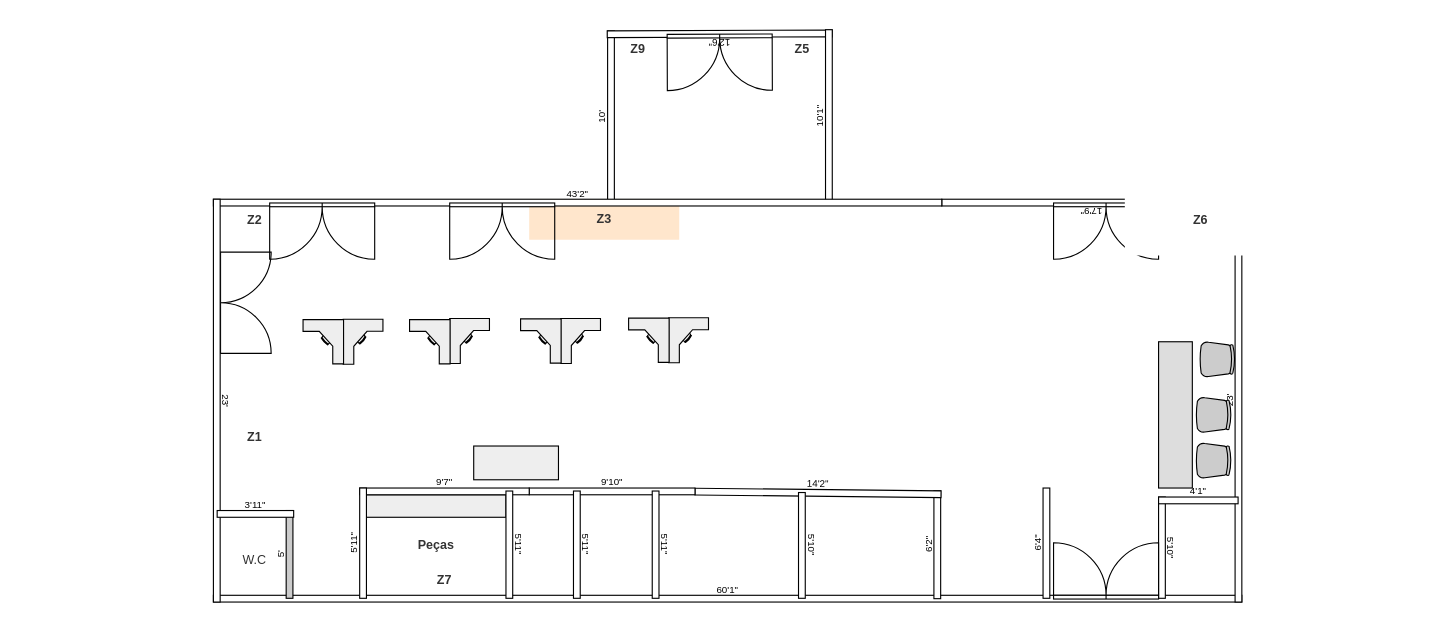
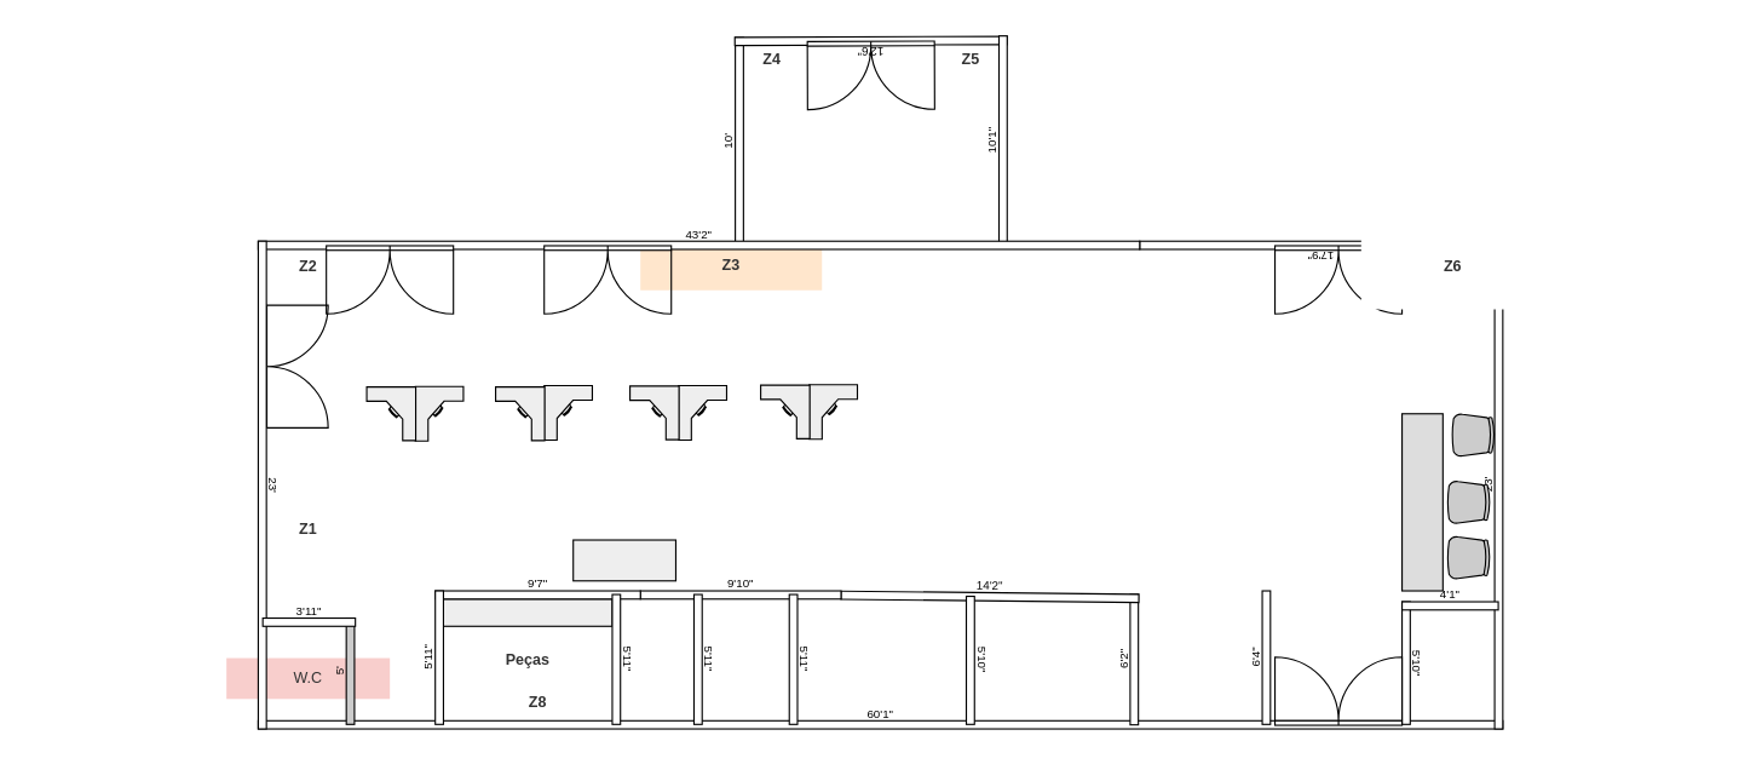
- <mxCell id="2" value="Z9" style="html=1;overflow=block;blockSpacing=1;whiteSpace=wrap;fontSize=16.7;fontColor=#333333;fontStyle=1;spacing=0;fillColor=#ffffff;strokeWidth=1.5;strokeColor=none;lucidId=X87.eVQ~IeXN;" parent="1" vertex="1"><mxGeometry x="749" y="20" width="202" height="91" as="geometry" /></mxCell>
+ <mxCell id="2" value="Z4" style="html=1;overflow=block;blockSpacing=1;whiteSpace=wrap;fontSize=16.7;fontColor=#333333;fontStyle=1;spacing=0;fillColor=#ffffff;strokeWidth=1.5;strokeColor=none;lucidId=X87.eVQ~IeXN;" parent="1" vertex="1"><mxGeometry x="749" y="20" width="202" height="91" as="geometry" /></mxCell>
- <mxCell id="9" value="W.C" style="html=1;overflow=block;blockSpacing=1;whiteSpace=wrap;fontSize=16.7;fontColor=#333333;spacing=0;fillColor=#ffffff;strokeWidth=1.5;strokeColor=none;lucidId=1L7.8-3x2xtw;" parent="1" vertex="1"><mxGeometry x="249" y="724" width="180" height="45" as="geometry" /></mxCell>
+ <mxCell id="9" value="W.C" style="html=1;overflow=block;blockSpacing=1;whiteSpace=wrap;fontSize=16.7;fontColor=#333333;spacing=0;fillColor=#f8cecc;strokeWidth=1.5;strokeColor=none;lucidId=1L7.8-3x2xtw;" parent="1" vertex="1"><mxGeometry x="249" y="724" width="180" height="45" as="geometry" /></mxCell>
- <mxCell id="5" value="&lt;div style=&quot;display: flex; justify-content: center; text-align: center; align-items: baseline; font-size: 0; line-height: 1.25;margin-top: -2px;&quot;&gt;&lt;span&gt;&lt;span style=&quot;font-size:16.7px;color:#333333;font-weight: bold;&quot;&gt;Z7&lt;/span&gt;&lt;span style=&quot;font-size:16px;color:#000000;&quot;&gt;  &lt;/span&gt;&lt;/span&gt;&lt;/div&gt;" style="html=1;overflow=block;blockSpacing=1;whiteSpace=wrap;fontSize=13;spacing=0;fillColor=#ffffff;strokeWidth=1.5;strokeColor=none;lucidId=z-7.LpCekuqr;" parent="1" vertex="1"><mxGeometry x="491" y="728" width="202" height="91" as="geometry" /></mxCell>
+ <mxCell id="5" value="&lt;div style=&quot;display: flex; justify-content: center; text-align: center; align-items: baseline; font-size: 0; line-height: 1.25;margin-top: -2px;&quot;&gt;&lt;span&gt;&lt;span style=&quot;font-size:16.7px;color:#333333;font-weight: bold;&quot;&gt;Z8&lt;/span&gt;&lt;span style=&quot;font-size:16px;color:#000000;&quot;&gt;  &lt;/span&gt;&lt;/span&gt;&lt;/div&gt;" style="html=1;overflow=block;blockSpacing=1;whiteSpace=wrap;fontSize=13;spacing=0;fillColor=#ffffff;strokeWidth=1.5;strokeColor=none;lucidId=z-7.LpCekuqr;" parent="1" vertex="1"><mxGeometry x="491" y="728" width="202" height="91" as="geometry" /></mxCell>
